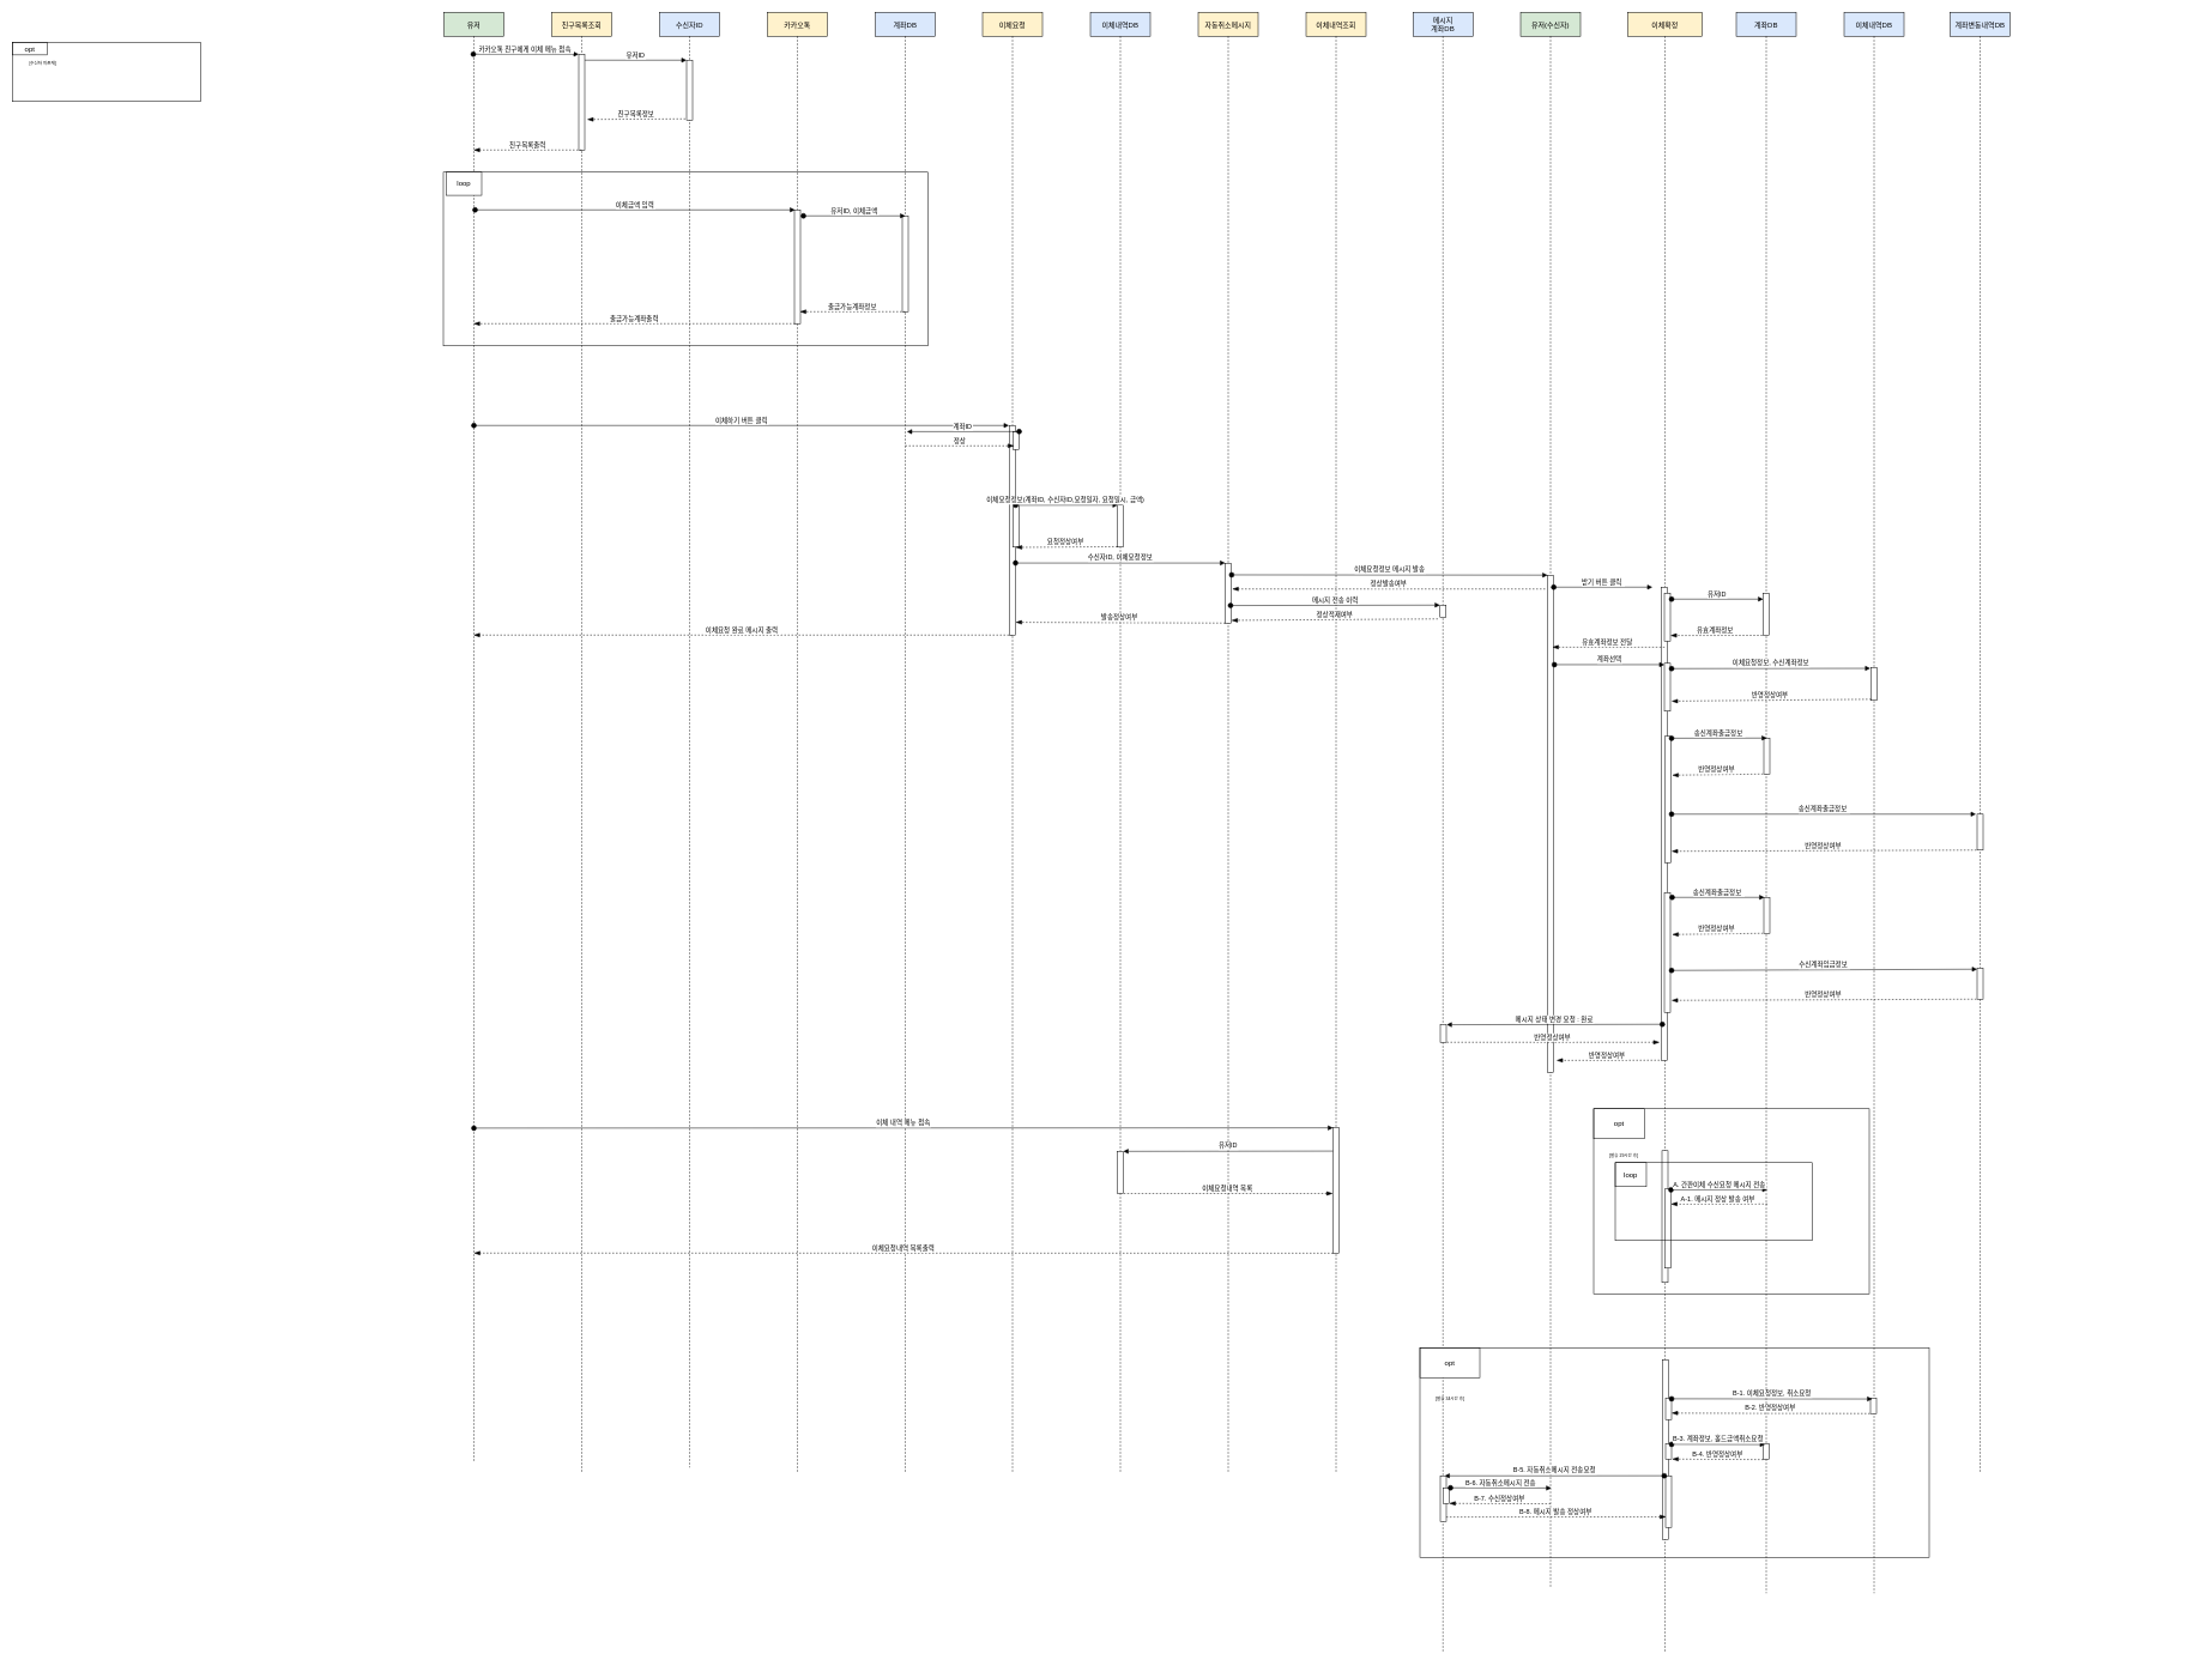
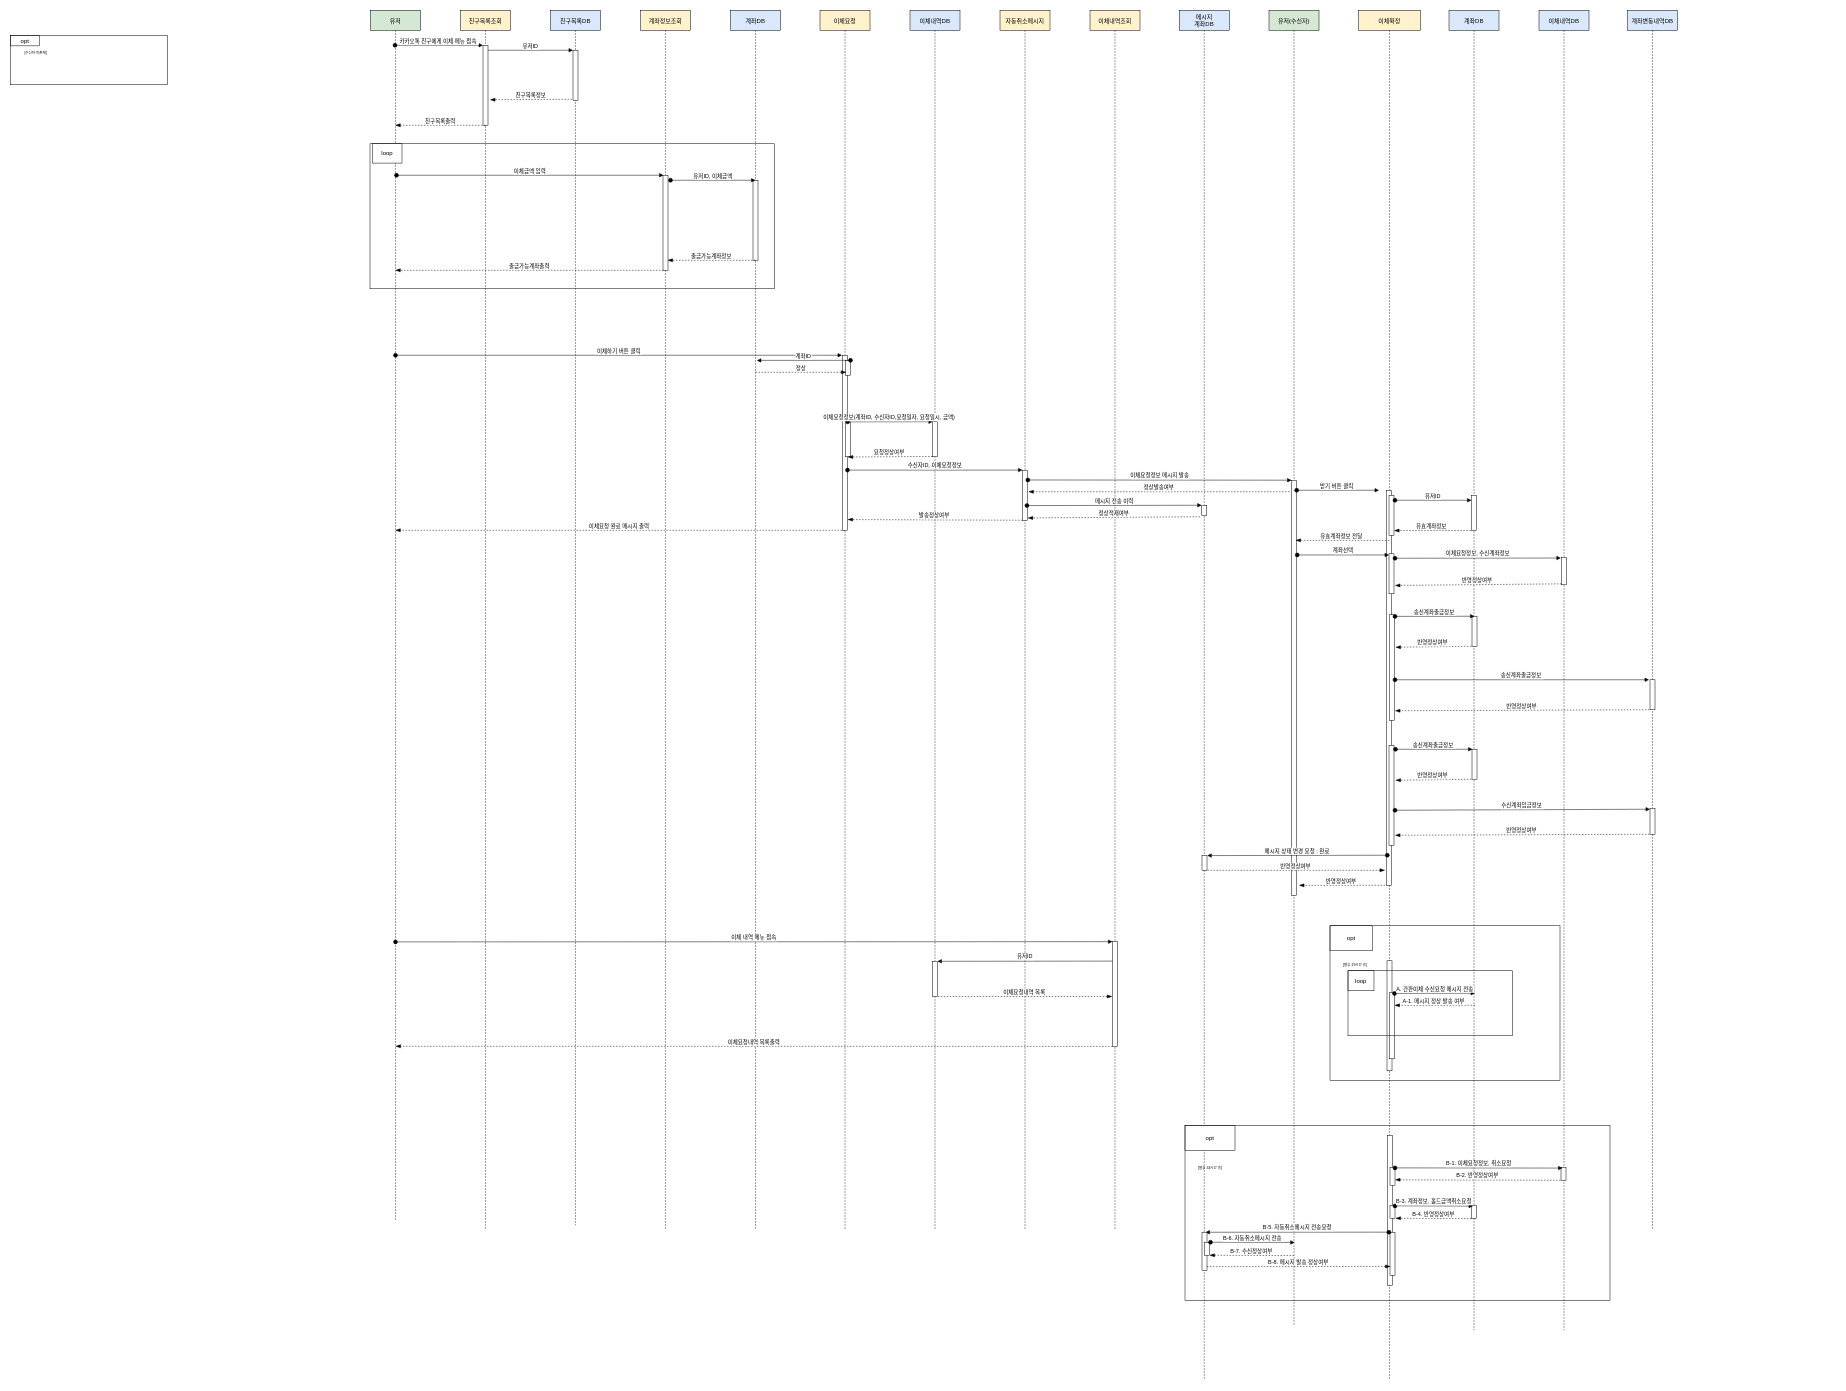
- <mxCell id="10" value="수신자ID" style="shape=umlLifeline;perimeter=lifelinePerimeter;container=1;collapsible=0;recursiveResize=0;rounded=0;shadow=0;strokeWidth=1;fillColor=#dae8fc;strokeColor=default;" parent="7" vertex="1"><mxGeometry x="360" width="100" height="2430" as="geometry" /></mxCell>
+ <mxCell id="10" value="친구목록DB" style="shape=umlLifeline;perimeter=lifelinePerimeter;container=1;collapsible=0;recursiveResize=0;rounded=0;shadow=0;strokeWidth=1;fillColor=#dae8fc;strokeColor=default;" parent="7" vertex="1"><mxGeometry x="360" width="100" height="2430" as="geometry" /></mxCell>
- <mxCell id="18" value="카카오톡" style="shape=umlLifeline;perimeter=lifelinePerimeter;container=1;collapsible=0;recursiveResize=0;rounded=0;shadow=0;strokeWidth=1;fillColor=#fff2cc;strokeColor=default;" parent="7" vertex="1"><mxGeometry x="540" width="100" height="2440" as="geometry" /></mxCell>
+ <mxCell id="18" value="계좌정보조회" style="shape=umlLifeline;perimeter=lifelinePerimeter;container=1;collapsible=0;recursiveResize=0;rounded=0;shadow=0;strokeWidth=1;fillColor=#fff2cc;strokeColor=default;" parent="7" vertex="1"><mxGeometry x="540" width="100" height="2440" as="geometry" /></mxCell>
